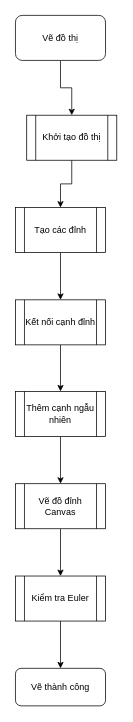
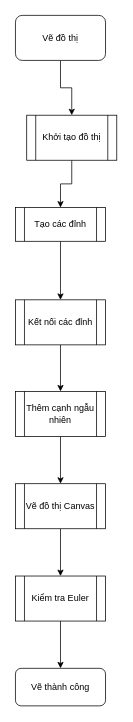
- <mxCell id="7" value="Tạo các đỉnh" style="shape=process;whiteSpace=wrap;html=1;backgroundOutline=1;" vertex="1" parent="1"><mxGeometry x="20" y="276" width="120" height="60" as="geometry" /></mxCell>
+ <mxCell id="7" value="Tạo các đỉnh" style="shape=process;whiteSpace=wrap;html=1;backgroundOutline=1;" vertex="1" parent="1"><mxGeometry x="20" y="276" width="120" height="45" as="geometry" /></mxCell>
- <mxCell id="9" value="Kết nối cạnh đỉnh" style="shape=process;whiteSpace=wrap;html=1;backgroundOutline=1;" vertex="1" parent="1"><mxGeometry x="20" y="399" width="120" height="60" as="geometry" /></mxCell>
+ <mxCell id="9" value="Kết nối các đỉnh" style="shape=process;whiteSpace=wrap;html=1;backgroundOutline=1;" vertex="1" parent="1"><mxGeometry x="20" y="399" width="120" height="60" as="geometry" /></mxCell>
- <mxCell id="13" value="Vẽ đồ đỉnh Canvas" style="shape=process;whiteSpace=wrap;html=1;backgroundOutline=1;" vertex="1" parent="1"><mxGeometry x="20" y="644" width="120" height="60" as="geometry" /></mxCell>
+ <mxCell id="13" value="Vẽ đồ thị Canvas" style="shape=process;whiteSpace=wrap;html=1;backgroundOutline=1;" vertex="1" parent="1"><mxGeometry x="20" y="644" width="120" height="60" as="geometry" /></mxCell>
